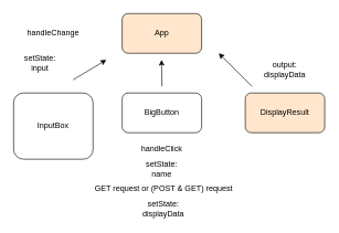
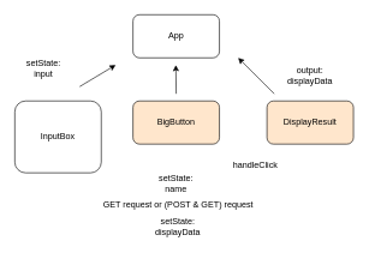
- <mxCell id="10" value="handleChange" style="text;html=1;strokeColor=none;fillColor=none;align=center;verticalAlign=middle;whiteSpace=wrap;rounded=0;" parent="1" vertex="1"><mxGeometry x="50" y="35" width="60" height="30" as="geometry" /></mxCell>
- <mxCell id="2" value="App" style="rounded=1;whiteSpace=wrap;html=1;fillColor=#ffe6cc;" parent="1" vertex="1"><mxGeometry x="184" y="20" width="120" height="60" as="geometry" /></mxCell>
+ <mxCell id="2" value="App" style="rounded=1;whiteSpace=wrap;html=1;" parent="1" vertex="1"><mxGeometry x="184" y="20" width="120" height="60" as="geometry" /></mxCell>
- <mxCell id="4" value="BigButton" style="rounded=1;whiteSpace=wrap;html=1;" parent="1" vertex="1"><mxGeometry x="184" y="140" width="120" height="60" as="geometry" /></mxCell>
+ <mxCell id="4" value="BigButton" style="rounded=1;whiteSpace=wrap;html=1;fillColor=#ffe6cc;" parent="1" vertex="1"><mxGeometry x="184" y="140" width="120" height="60" as="geometry" /></mxCell>
- <mxCell id="11" value="handleClick" style="text;html=1;strokeColor=none;fillColor=none;align=center;verticalAlign=middle;whiteSpace=wrap;rounded=0;" parent="1" vertex="1"><mxGeometry x="214" y="210" width="60" height="30" as="geometry" /></mxCell>
+ <mxCell id="11" value="handleClick" style="text;html=1;strokeColor=none;fillColor=none;align=center;verticalAlign=middle;whiteSpace=wrap;rounded=0;" parent="1" vertex="1"><mxGeometry x="324" y="215" width="60" height="30" as="geometry" /></mxCell>
